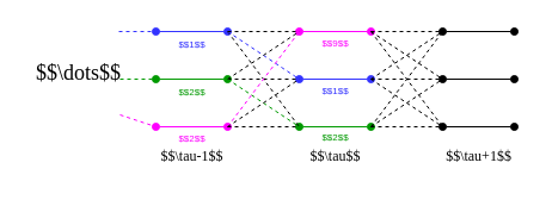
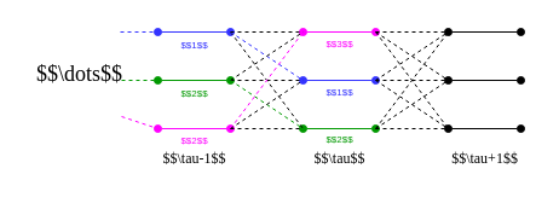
- <mxCell id="32" value="&lt;font color=&quot;#ff00ff&quot; style=&quot;font-size: 8px;&quot;&gt;$$9$$&lt;/font&gt;" style="text;html=1;align=center;verticalAlign=middle;resizable=0;points=[];autosize=1;strokeColor=none;fillColor=none;" vertex="1" parent="1"><mxGeometry x="255" y="20" width="50" height="30" as="geometry" /></mxCell>
+ <mxCell id="32" value="&lt;font color=&quot;#ff00ff&quot; style=&quot;font-size: 8px;&quot;&gt;$$3$$&lt;/font&gt;" style="text;html=1;align=center;verticalAlign=middle;resizable=0;points=[];autosize=1;strokeColor=none;fillColor=none;" vertex="1" parent="1"><mxGeometry x="255" y="20" width="50" height="30" as="geometry" /></mxCell>
